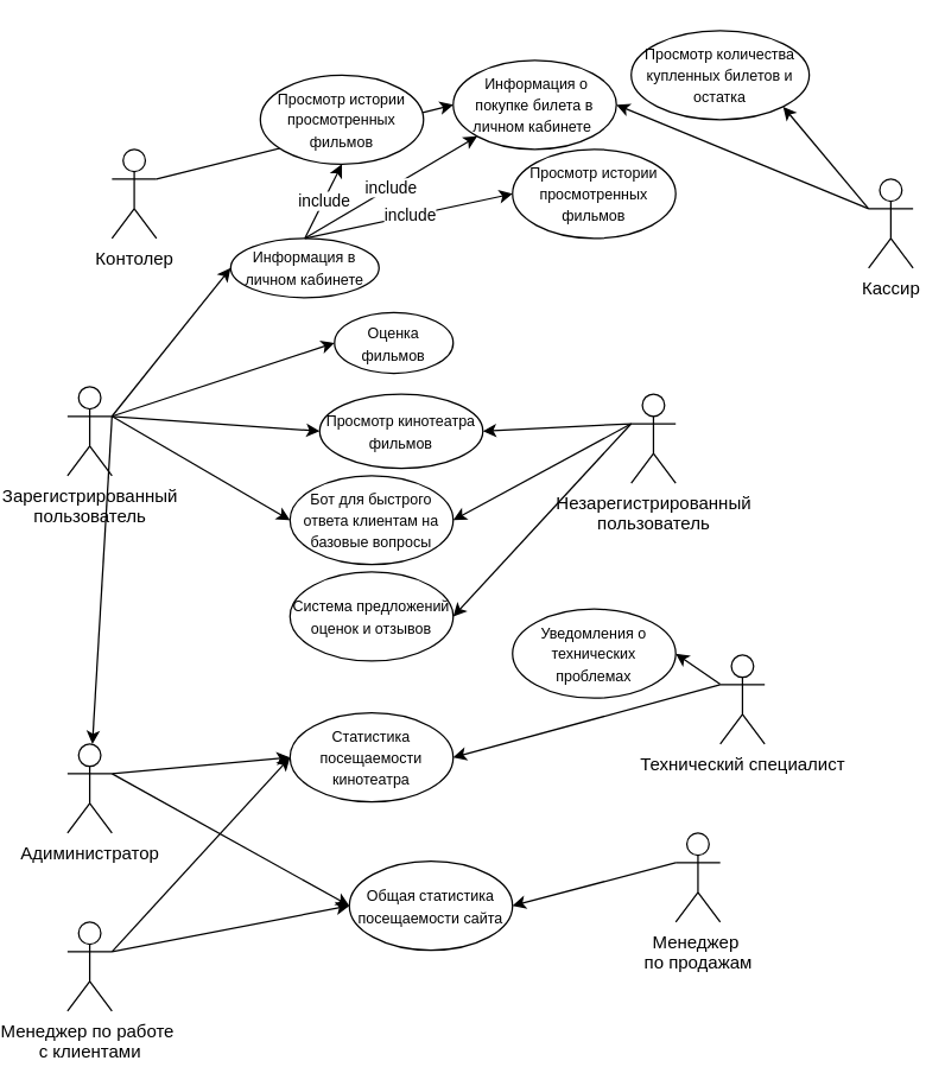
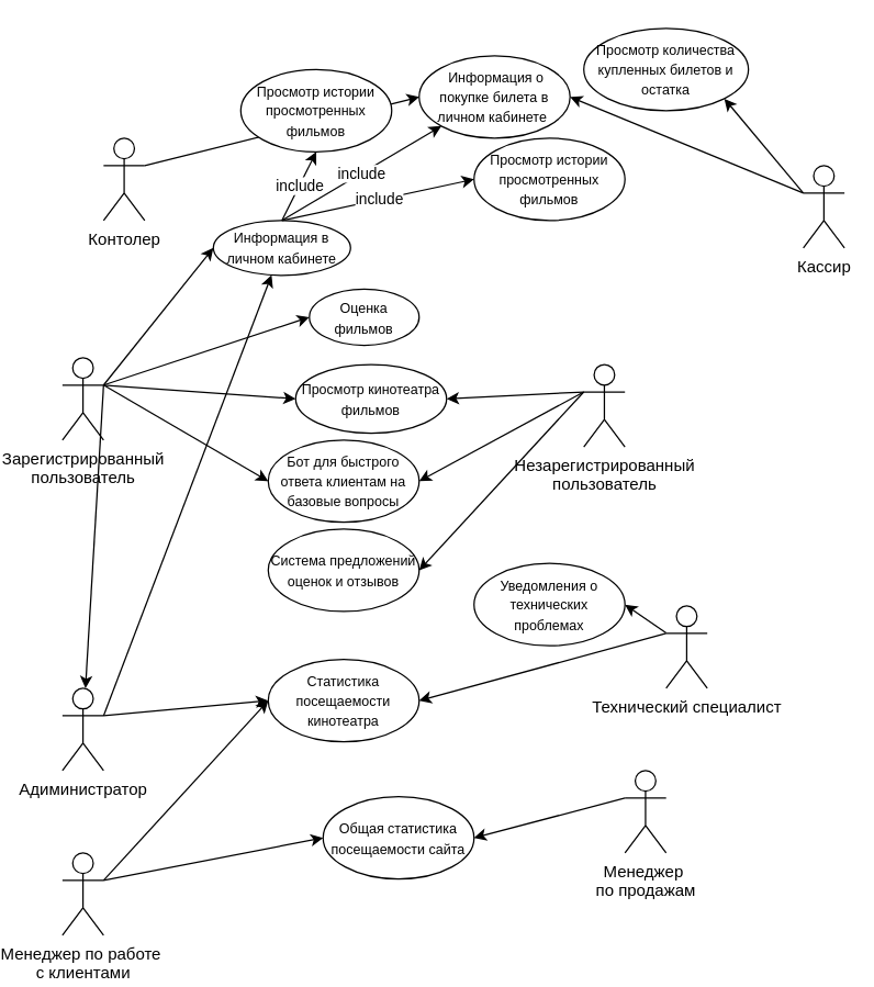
- <mxCell id="37" value="" style="endArrow=classic;html=1;rounded=0;entryX=0;entryY=0.5;entryDx=0;entryDy=0;exitX=1;exitY=0.333;exitDx=0;exitDy=0;exitPerimeter=0;" edge="1" parent="1" source="13" target="10"><mxGeometry width="50" height="50" relative="1" as="geometry"><mxPoint x="500" y="501" as="sourcePoint" /><mxPoint x="470" y="480" as="targetPoint" /></mxGeometry></mxCell>
+ <mxCell id="37" value="" style="endArrow=classic;html=1;rounded=0;exitX=1;exitY=0.333;exitDx=0;exitDy=0;exitPerimeter=0;" edge="1" parent="1" source="13" target="19"><mxGeometry width="50" height="50" relative="1" as="geometry"><mxPoint x="500" y="501" as="sourcePoint" /><mxPoint x="470" y="480" as="targetPoint" /></mxGeometry></mxCell>
